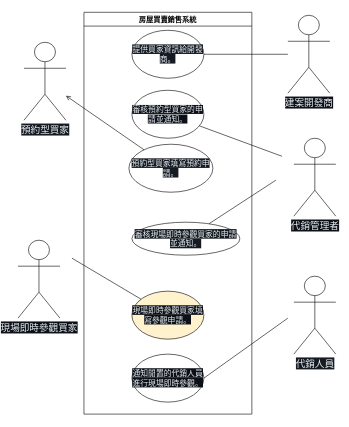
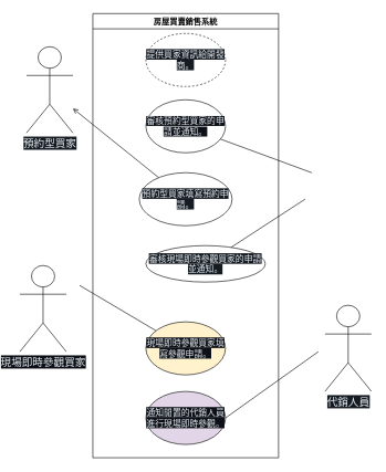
- <mxCell id="12" value="&lt;span style=&quot;color: rgb(230, 237, 243); font-family: -apple-system, BlinkMacSystemFont, &amp;quot;Segoe UI&amp;quot;, &amp;quot;Noto Sans&amp;quot;, Helvetica, Arial, sans-serif, &amp;quot;Apple Color Emoji&amp;quot;, &amp;quot;Segoe UI Emoji&amp;quot;; font-size: 13px; text-align: start; background-color: rgb(22, 27, 34);&quot;&gt;提供買家資訊給開發商。&lt;/span&gt;" style="ellipse;whiteSpace=wrap;html=1;" vertex="1" parent="6"><mxGeometry x="80" y="30" width="120" height="80" as="geometry" /></mxCell>
+ <mxCell id="12" value="&lt;span style=&quot;color: rgb(230, 237, 243); font-family: -apple-system, BlinkMacSystemFont, &amp;quot;Segoe UI&amp;quot;, &amp;quot;Noto Sans&amp;quot;, Helvetica, Arial, sans-serif, &amp;quot;Apple Color Emoji&amp;quot;, &amp;quot;Segoe UI Emoji&amp;quot;; font-size: 13px; text-align: start; background-color: rgb(22, 27, 34);&quot;&gt;提供買家資訊給開發商。&lt;/span&gt;" style="ellipse;whiteSpace=wrap;html=1;dashed=1;" vertex="1" parent="6"><mxGeometry x="80" y="30" width="120" height="80" as="geometry" /></mxCell>
- <mxCell id="19" style="edgeStyle=none;html=1;fontSize=13;endArrow=none;endFill=0;" edge="1" parent="1" source="12" target="5"><mxGeometry relative="1" as="geometry" /></mxCell>
- <mxCell id="5" value="&lt;div style=&quot;text-align: start;&quot;&gt;&lt;span style=&quot;color: rgb(230, 237, 243); font-family: -apple-system, BlinkMacSystemFont, &amp;quot;Segoe UI&amp;quot;, &amp;quot;Noto Sans&amp;quot;, Helvetica, Arial, sans-serif, &amp;quot;Apple Color Emoji&amp;quot;, &amp;quot;Segoe UI Emoji&amp;quot;; font-size: 16px; background-color: rgb(13, 17, 23);&quot;&gt;建案開發商&lt;/span&gt;&lt;br&gt;&lt;/div&gt;" style="shape=umlActor;verticalLabelPosition=bottom;verticalAlign=top;html=1;outlineConnect=0;" vertex="1" parent="1"><mxGeometry x="470" y="25" width="70" height="130" as="geometry" /></mxCell>
- <mxCell id="7" value="&lt;span style=&quot;color: rgb(230, 237, 243); font-family: -apple-system, BlinkMacSystemFont, &amp;quot;Segoe UI&amp;quot;, &amp;quot;Noto Sans&amp;quot;, Helvetica, Arial, sans-serif, &amp;quot;Apple Color Emoji&amp;quot;, &amp;quot;Segoe UI Emoji&amp;quot;; font-size: 13px; text-align: start; background-color: rgb(22, 27, 34);&quot;&gt;預約型買家填寫預約申請。&lt;/span&gt;" style="ellipse;whiteSpace=wrap;html=1;" vertex="1" parent="6"><mxGeometry x="75" y="220" width="140" height="80" as="geometry" /></mxCell>
+ <mxCell id="7" value="&lt;span style=&quot;color: rgb(230, 237, 243); font-family: -apple-system, BlinkMacSystemFont, &amp;quot;Segoe UI&amp;quot;, &amp;quot;Noto Sans&amp;quot;, Helvetica, Arial, sans-serif, &amp;quot;Apple Color Emoji&amp;quot;, &amp;quot;Segoe UI Emoji&amp;quot;; font-size: 13px; text-align: start; background-color: rgb(22, 27, 34);&quot;&gt;預約型買家填寫預約申請。&lt;/span&gt;" style="ellipse;whiteSpace=wrap;html=1;" vertex="1" parent="6"><mxGeometry x="70" y="240" width="140" height="80" as="geometry" /></mxCell>
- <mxCell id="4" value="&lt;span style=&quot;color: rgb(230, 237, 243); font-family: -apple-system, BlinkMacSystemFont, &amp;quot;Segoe UI&amp;quot;, &amp;quot;Noto Sans&amp;quot;, Helvetica, Arial, sans-serif, &amp;quot;Apple Color Emoji&amp;quot;, &amp;quot;Segoe UI Emoji&amp;quot;; font-size: 16px; text-align: start; background-color: rgb(13, 17, 23);&quot;&gt;代銷管理者&lt;/span&gt;" style="shape=umlActor;verticalLabelPosition=bottom;verticalAlign=top;html=1;outlineConnect=0;" vertex="1" parent="1"><mxGeometry x="480" y="230" width="70" height="130" as="geometry" /></mxCell>
- <mxCell id="11" value="&lt;span style=&quot;color: rgb(230, 237, 243); font-family: -apple-system, BlinkMacSystemFont, &amp;quot;Segoe UI&amp;quot;, &amp;quot;Noto Sans&amp;quot;, Helvetica, Arial, sans-serif, &amp;quot;Apple Color Emoji&amp;quot;, &amp;quot;Segoe UI Emoji&amp;quot;; font-size: 13px; text-align: start; background-color: rgb(13, 17, 23);&quot;&gt;通知閒置的代銷人員進行現場即時參觀。&lt;/span&gt;" style="ellipse;whiteSpace=wrap;html=1;" vertex="1" parent="6"><mxGeometry x="80" y="570" width="120" height="80" as="geometry" /></mxCell>
+ <mxCell id="11" value="&lt;span style=&quot;color: rgb(230, 237, 243); font-family: -apple-system, BlinkMacSystemFont, &amp;quot;Segoe UI&amp;quot;, &amp;quot;Noto Sans&amp;quot;, Helvetica, Arial, sans-serif, &amp;quot;Apple Color Emoji&amp;quot;, &amp;quot;Segoe UI Emoji&amp;quot;; font-size: 13px; text-align: start; background-color: rgb(13, 17, 23);&quot;&gt;通知閒置的代銷人員進行現場即時參觀。&lt;/span&gt;" style="ellipse;whiteSpace=wrap;html=1;fillColor=#e1d5e7;" vertex="1" parent="6"><mxGeometry x="80" y="570" width="120" height="80" as="geometry" /></mxCell>
